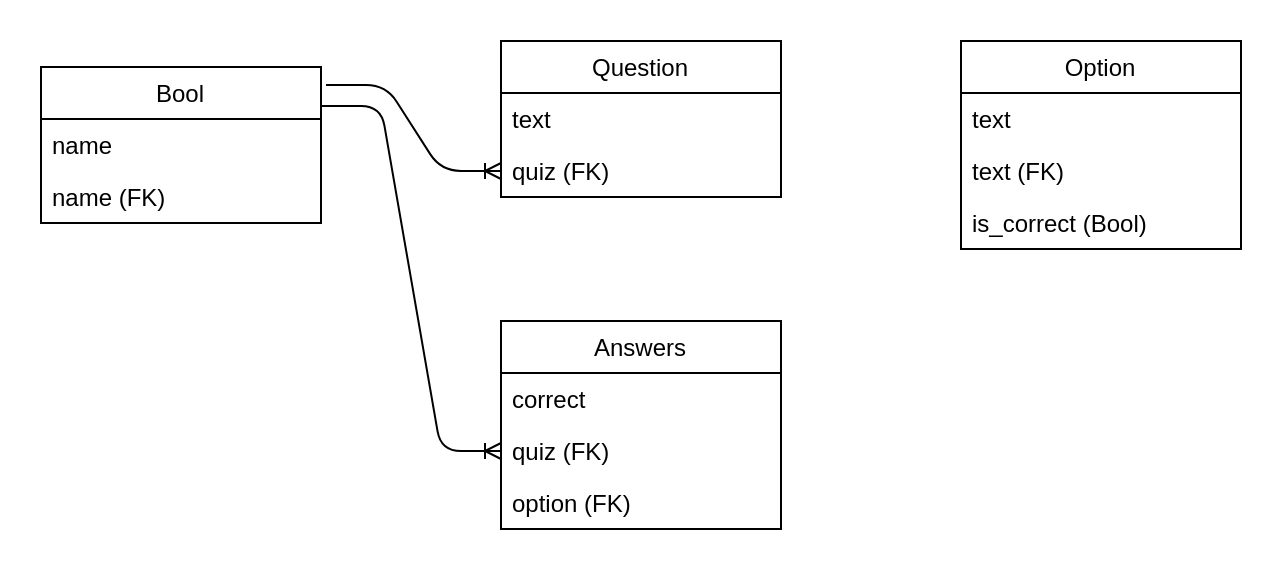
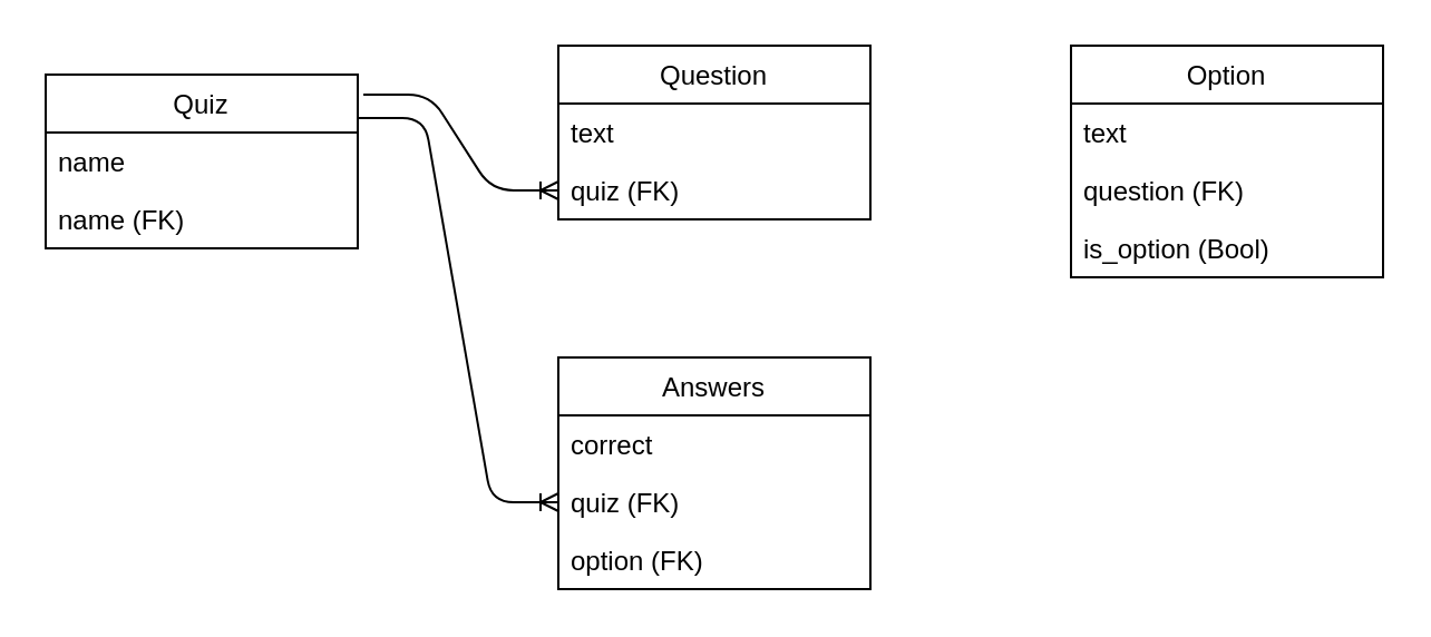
- <mxCell id="2" value="Bool" style="swimlane;fontStyle=0;childLayout=stackLayout;horizontal=1;startSize=26;fillColor=none;horizontalStack=0;resizeParent=1;resizeParentMax=0;resizeLast=0;collapsible=1;marginBottom=0;" parent="1" vertex="1"><mxGeometry x="20" y="33" width="140" height="78" as="geometry" /></mxCell>
+ <mxCell id="2" value="Quiz" style="swimlane;fontStyle=0;childLayout=stackLayout;horizontal=1;startSize=26;fillColor=none;horizontalStack=0;resizeParent=1;resizeParentMax=0;resizeLast=0;collapsible=1;marginBottom=0;" parent="1" vertex="1"><mxGeometry x="20" y="33" width="140" height="78" as="geometry" /></mxCell>
- <mxCell id="11" value="text (FK)" style="text;strokeColor=none;fillColor=none;align=left;verticalAlign=top;spacingLeft=4;spacingRight=4;overflow=hidden;rotatable=0;points=[[0,0.5],[1,0.5]];portConstraint=eastwest;" parent="9" vertex="1"><mxGeometry y="52" width="140" height="26" as="geometry" /></mxCell>
+ <mxCell id="11" value="question (FK)" style="text;strokeColor=none;fillColor=none;align=left;verticalAlign=top;spacingLeft=4;spacingRight=4;overflow=hidden;rotatable=0;points=[[0,0.5],[1,0.5]];portConstraint=eastwest;" parent="9" vertex="1"><mxGeometry y="52" width="140" height="26" as="geometry" /></mxCell>
- <mxCell id="12" value="is_correct (Bool)" style="text;strokeColor=none;fillColor=none;align=left;verticalAlign=top;spacingLeft=4;spacingRight=4;overflow=hidden;rotatable=0;points=[[0,0.5],[1,0.5]];portConstraint=eastwest;" parent="9" vertex="1"><mxGeometry y="78" width="140" height="26" as="geometry" /></mxCell>
+ <mxCell id="12" value="is_option (Bool)" style="text;strokeColor=none;fillColor=none;align=left;verticalAlign=top;spacingLeft=4;spacingRight=4;overflow=hidden;rotatable=0;points=[[0,0.5],[1,0.5]];portConstraint=eastwest;" parent="9" vertex="1"><mxGeometry y="78" width="140" height="26" as="geometry" /></mxCell>
